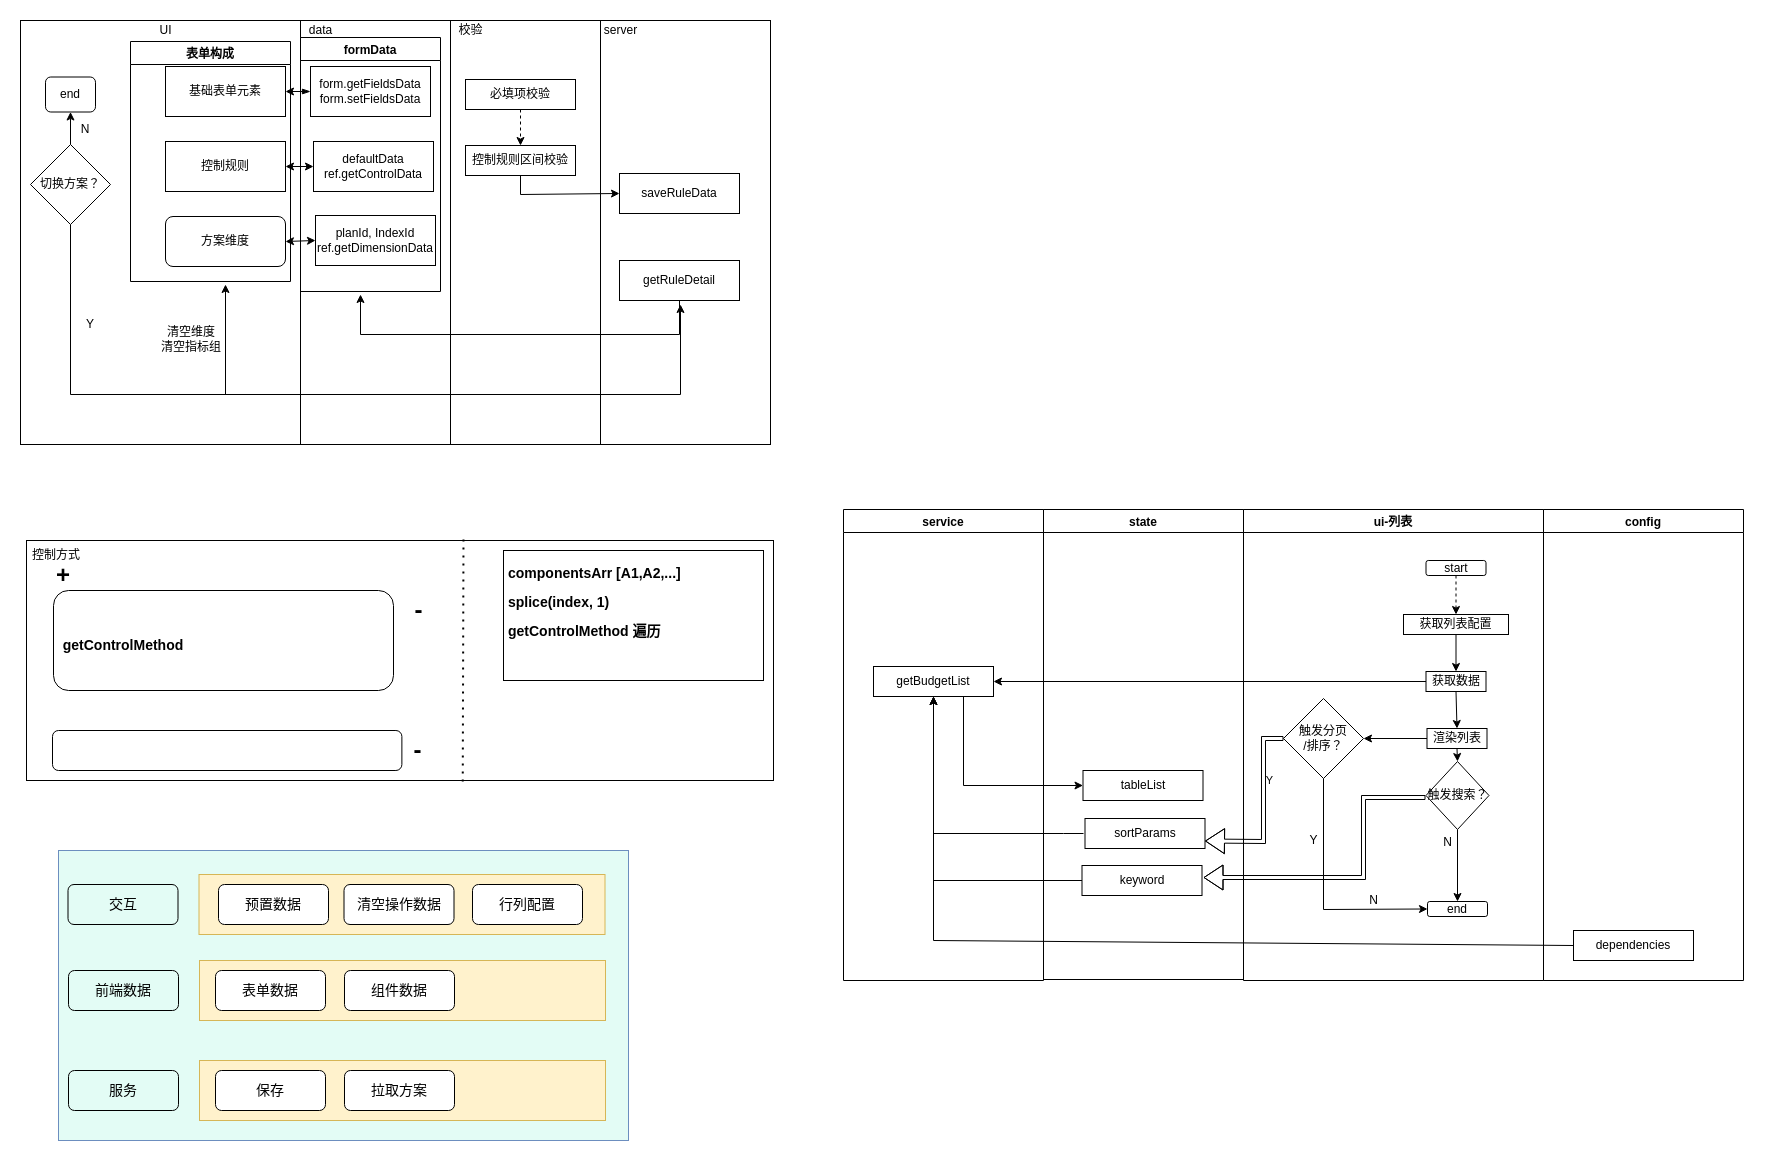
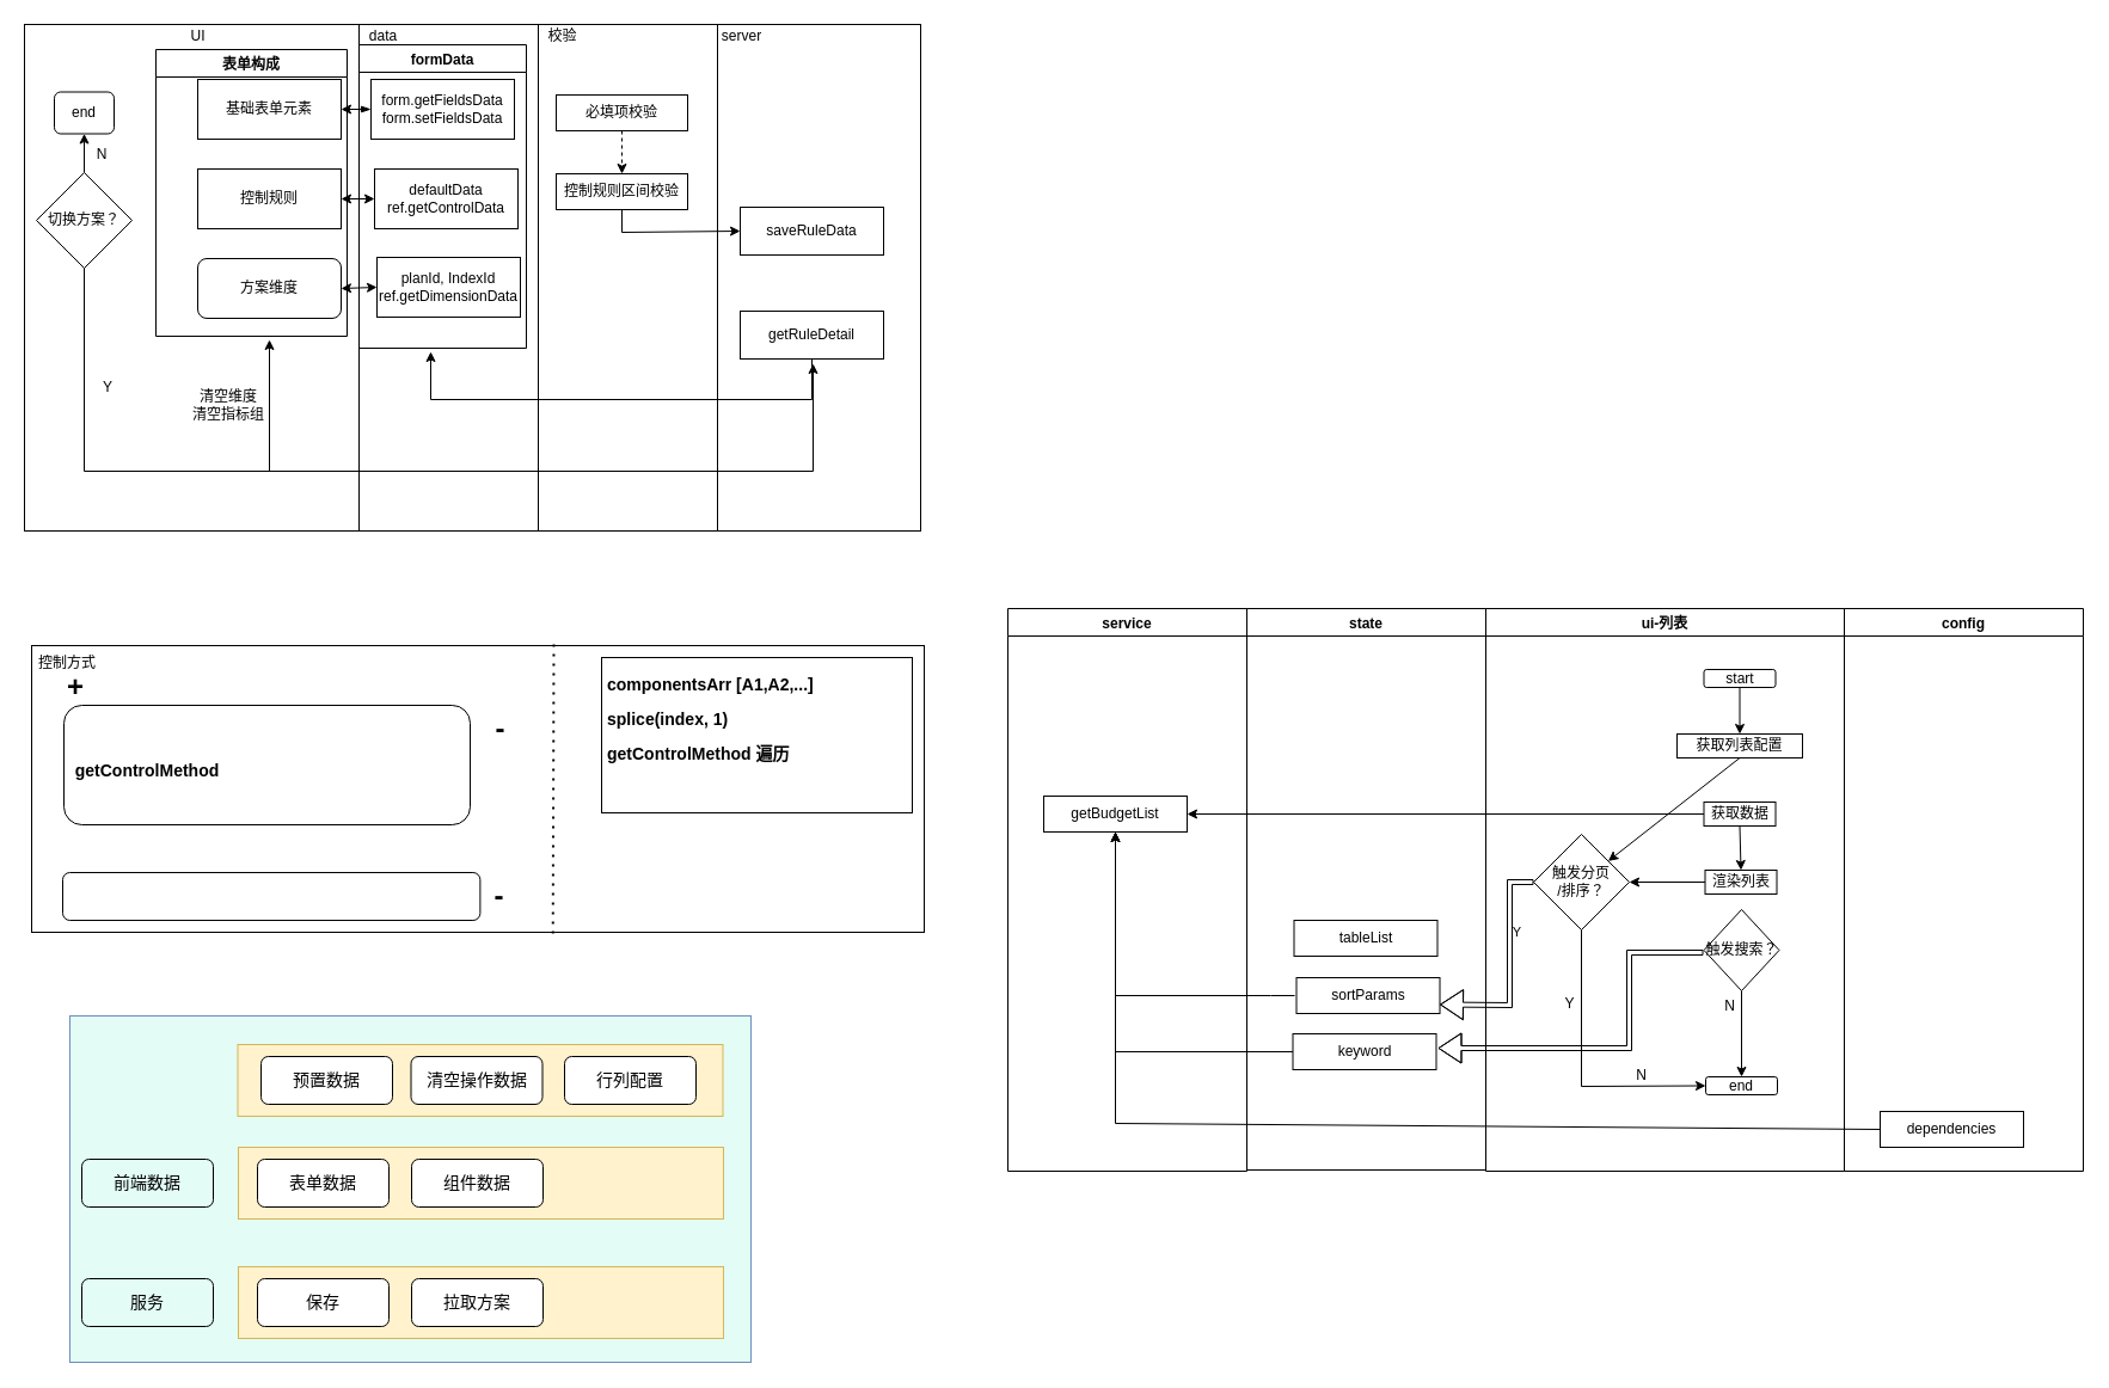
- <mxCell id="43" value="" style="endArrow=classic;html=1;rounded=0;exitX=0.5;exitY=1;exitDx=0;exitDy=0;entryX=0.5;entryY=0;entryDx=0;entryDy=0;dashed=1;" parent="34" source="35" target="42" edge="1"><mxGeometry width="50" height="50" relative="1" as="geometry"><mxPoint x="130" y="111" as="sourcePoint" /><mxPoint x="180" y="61" as="targetPoint" /></mxGeometry></mxCell>
+ <mxCell id="43" value="" style="endArrow=classic;html=1;rounded=0;exitX=0.5;exitY=1;exitDx=0;exitDy=0;entryX=0.5;entryY=0;entryDx=0;entryDy=0;" parent="34" source="35" target="42" edge="1"><mxGeometry width="50" height="50" relative="1" as="geometry"><mxPoint x="130" y="111" as="sourcePoint" /><mxPoint x="180" y="61" as="targetPoint" /></mxGeometry></mxCell>
- <mxCell id="44" value="" style="endArrow=classic;html=1;rounded=0;exitX=0.5;exitY=1;exitDx=0;exitDy=0;entryX=0.5;entryY=0;entryDx=0;entryDy=0;" parent="34" source="42" target="36" edge="1"><mxGeometry width="50" height="50" relative="1" as="geometry"><mxPoint x="130" y="111" as="sourcePoint" /><mxPoint x="180" y="61" as="targetPoint" /></mxGeometry></mxCell>
+ <mxCell id="44" value="" style="endArrow=classic;html=1;rounded=0;exitX=0.5;exitY=1;exitDx=0;exitDy=0;" parent="34" source="42" target="40" edge="1"><mxGeometry width="50" height="50" relative="1" as="geometry"><mxPoint x="130" y="111" as="sourcePoint" /><mxPoint x="180" y="61" as="targetPoint" /></mxGeometry></mxCell>
- <mxCell id="46" value="" style="endArrow=classic;html=1;rounded=0;exitX=0.5;exitY=1;exitDx=0;exitDy=0;entryX=0.5;entryY=0;entryDx=0;entryDy=0;" parent="34" source="37" target="39" edge="1"><mxGeometry width="50" height="50" relative="1" as="geometry"><mxPoint x="407" y="171" as="sourcePoint" /><mxPoint x="408" y="208" as="targetPoint" /></mxGeometry></mxCell>
- <mxCell id="63" value="" style="endArrow=classic;html=1;rounded=0;exitX=0.75;exitY=1;exitDx=0;exitDy=0;entryX=0;entryY=0.5;entryDx=0;entryDy=0;" parent="1" source="32" target="51" edge="1"><mxGeometry width="50" height="50" relative="1" as="geometry"><mxPoint x="1073" y="670" as="sourcePoint" /><mxPoint x="1123" y="620" as="targetPoint" /><Array as="points"><mxPoint x="963" y="785" /></Array></mxGeometry></mxCell>
- <mxCell id="18" value="交互" style="rounded=1;whiteSpace=wrap;html=1;fontSize=14;strokeColor=default;fillColor=none;" parent="15" vertex="1"><mxGeometry y="10" width="110" height="40" as="geometry" /></mxCell>
